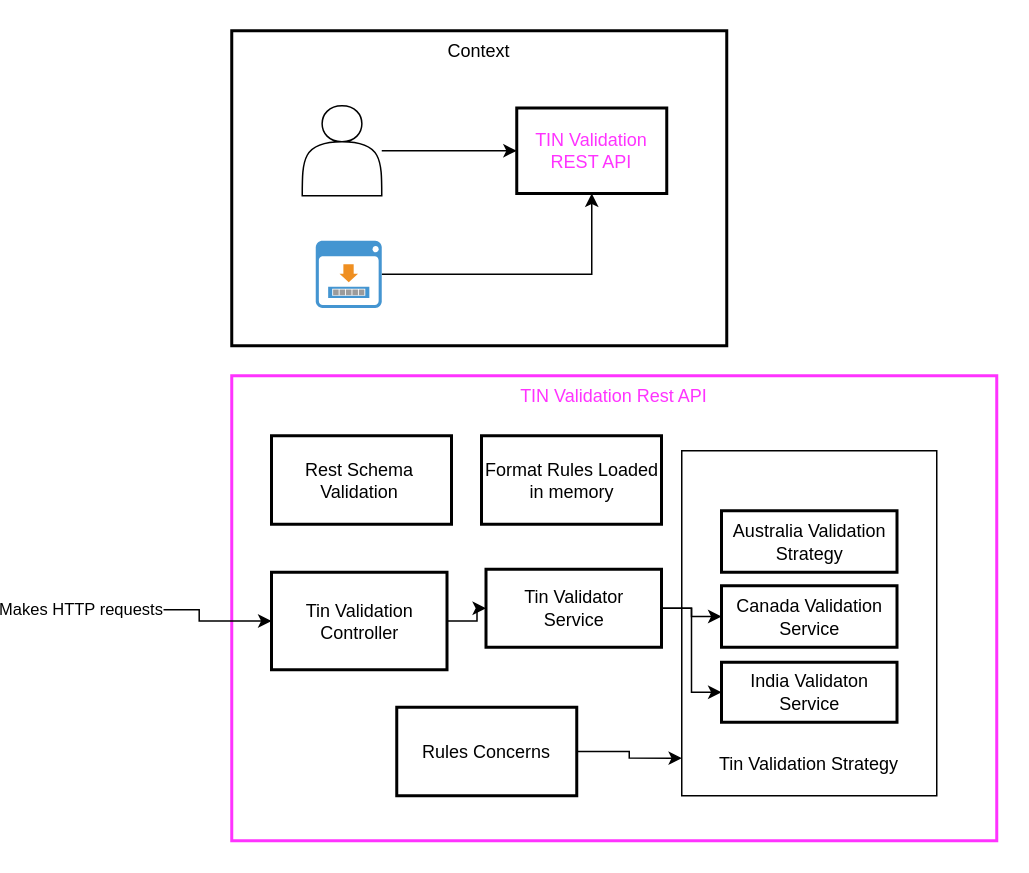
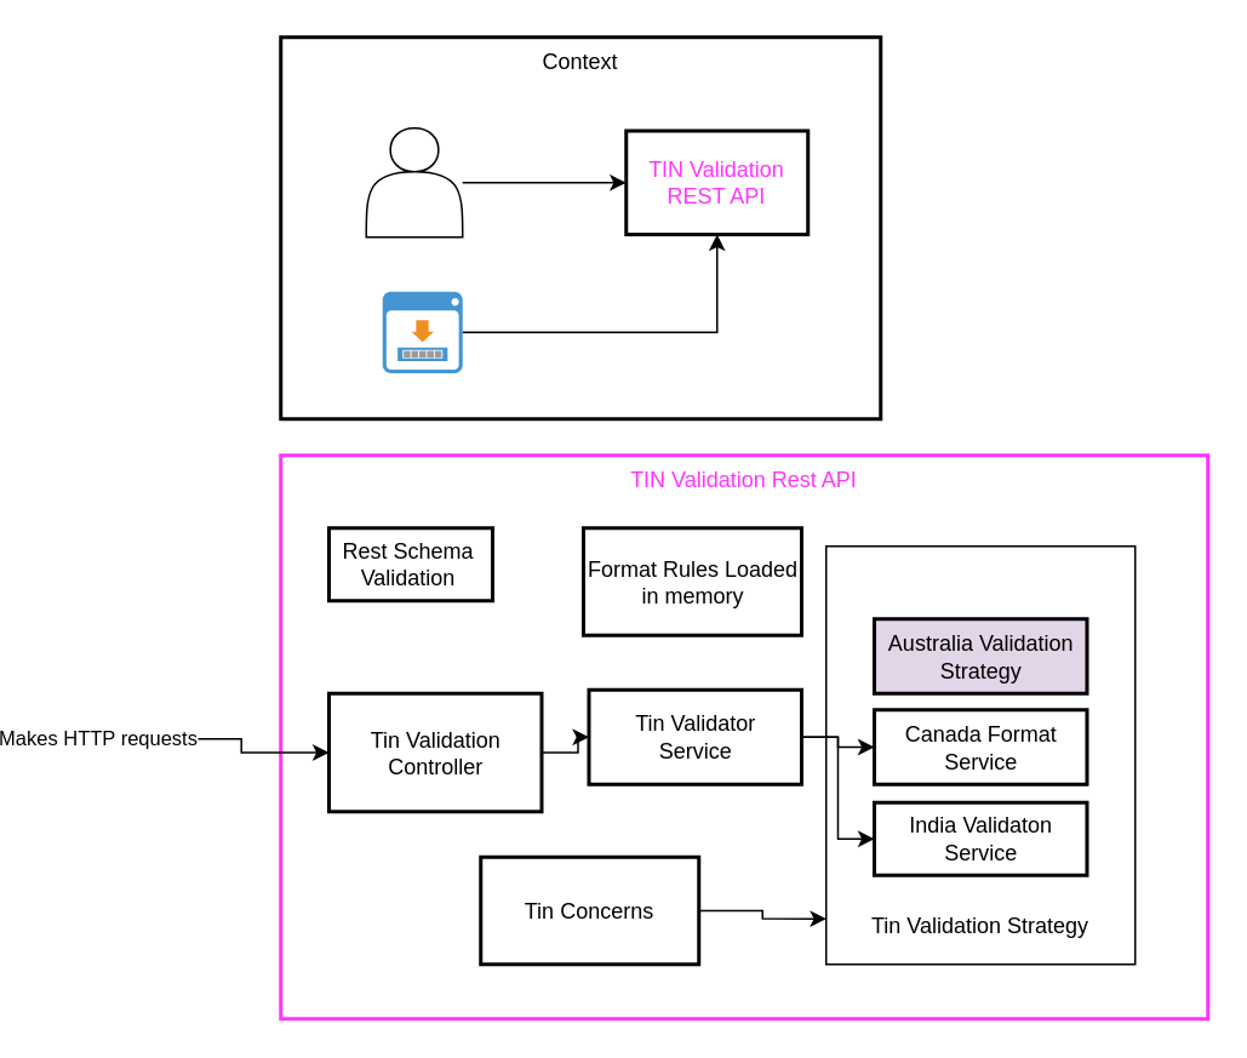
- <mxCell id="22" value="Rest Schema &#10;Validation " style="whiteSpace=wrap;strokeWidth=2;" vertex="1" parent="1"><mxGeometry x="176.5" y="290" width="120" height="59" as="geometry" /></mxCell>
+ <mxCell id="22" value="Rest Schema &#10;Validation " style="whiteSpace=wrap;strokeWidth=2;" vertex="1" parent="1"><mxGeometry x="176.5" y="290" width="90" height="40" as="geometry" /></mxCell>
- <mxCell id="17" value="Australia Validation&#10;Strategy" style="whiteSpace=wrap;strokeWidth=2;" vertex="1" parent="1"><mxGeometry x="476.5" y="340" width="117" height="41" as="geometry" /></mxCell>
+ <mxCell id="17" value="Australia Validation&#10;Strategy" style="whiteSpace=wrap;strokeWidth=2;fillColor=#e1d5e7;" vertex="1" parent="1"><mxGeometry x="476.5" y="340" width="117" height="41" as="geometry" /></mxCell>
- <mxCell id="18" value="Canada Validation&#10;Service" style="whiteSpace=wrap;strokeWidth=2;" vertex="1" parent="1"><mxGeometry x="476.5" y="390" width="117" height="41" as="geometry" /></mxCell>
+ <mxCell id="18" value="Canada Format&#10;Service" style="whiteSpace=wrap;strokeWidth=2;" vertex="1" parent="1"><mxGeometry x="476.5" y="390" width="117" height="41" as="geometry" /></mxCell>
- <mxCell id="20" value="Rules Concerns" style="whiteSpace=wrap;strokeWidth=2;" vertex="1" parent="1"><mxGeometry x="260" y="471" width="120" height="59" as="geometry" /></mxCell>
+ <mxCell id="20" value="Tin Concerns" style="whiteSpace=wrap;strokeWidth=2;" vertex="1" parent="1"><mxGeometry x="260" y="471" width="120" height="59" as="geometry" /></mxCell>
